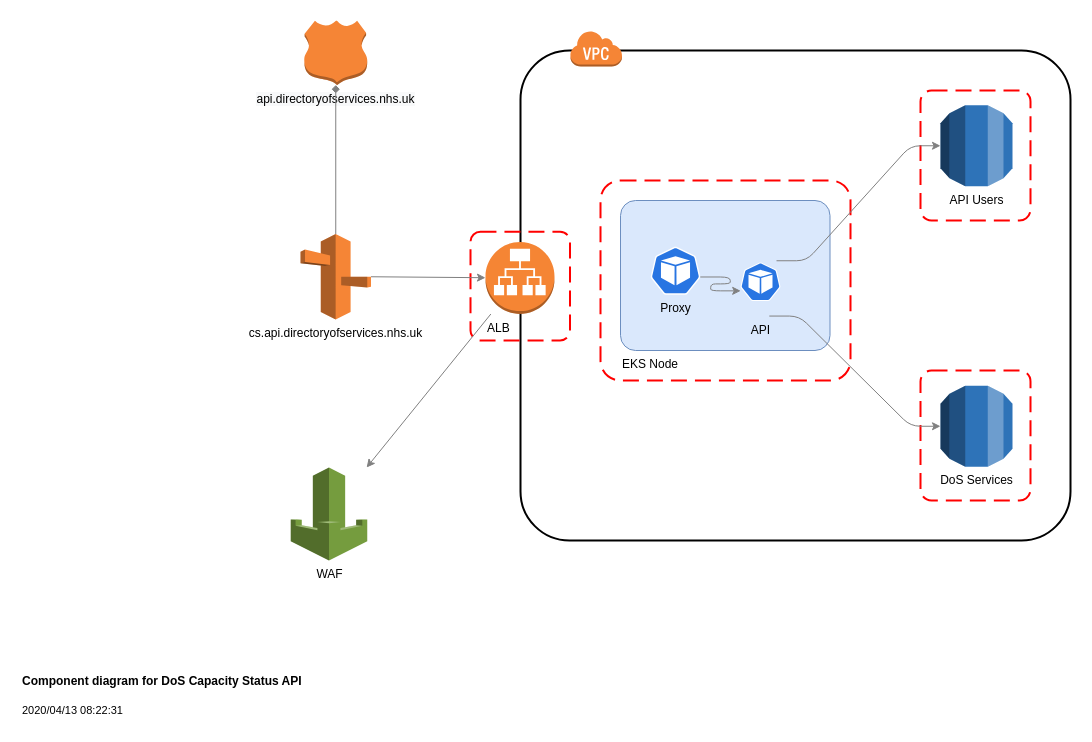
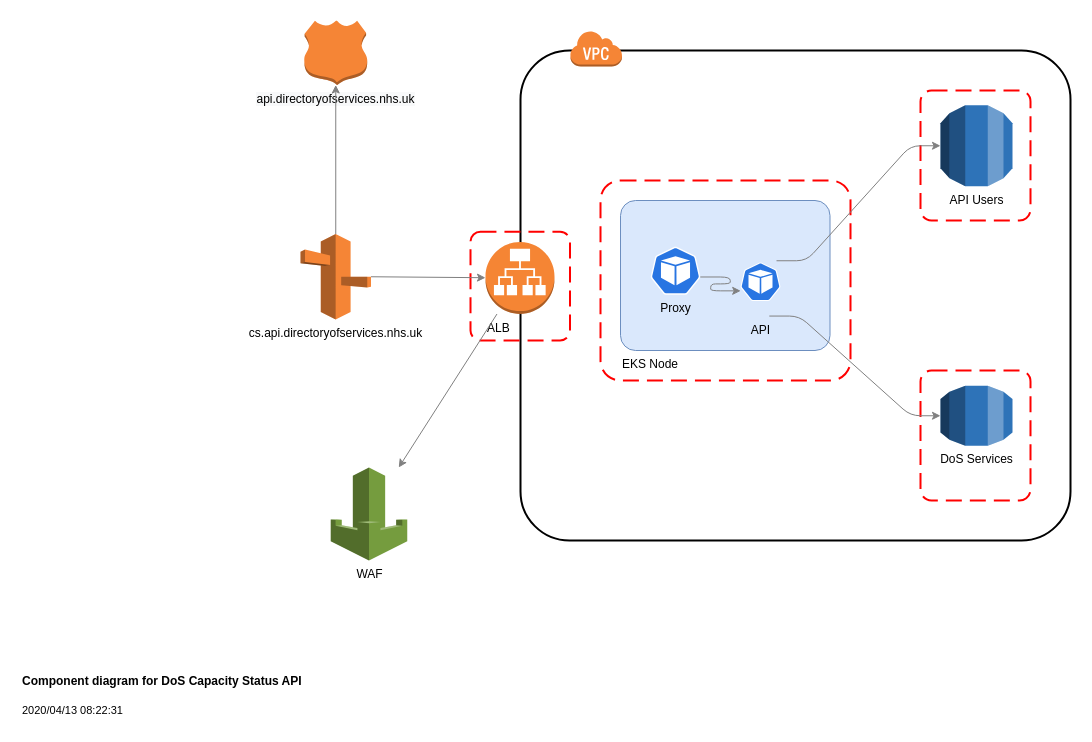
- <mxCell id="23" value="" style="endArrow=diamond;html=1;strokeColor=#808080;" parent="1" source="14" target="22" edge="1"><mxGeometry width="50" height="50" relative="1" as="geometry"><mxPoint x="380.5" y="286.25" as="sourcePoint" /><mxPoint x="300" y="180" as="targetPoint" /></mxGeometry></mxCell>
+ <mxCell id="23" value="" style="endArrow=classic;html=1;strokeColor=#808080;" parent="1" source="14" target="22" edge="1"><mxGeometry width="50" height="50" relative="1" as="geometry"><mxPoint x="380.5" y="286.25" as="sourcePoint" /><mxPoint x="300" y="180" as="targetPoint" /></mxGeometry></mxCell>
- <mxCell id="13" value="DoS Services" style="outlineConnect=0;dashed=0;verticalLabelPosition=bottom;verticalAlign=top;align=center;html=1;shape=mxgraph.aws3.rds;fillColor=#2E73B8;gradientColor=none;" parent="1" vertex="1"><mxGeometry x="940" y="385.25" width="72" height="81" as="geometry" /></mxCell>
+ <mxCell id="13" value="DoS Services" style="outlineConnect=0;dashed=0;verticalLabelPosition=bottom;verticalAlign=top;align=center;html=1;shape=mxgraph.aws3.rds;fillColor=#2E73B8;gradientColor=none;" parent="1" vertex="1"><mxGeometry x="940" y="385.25" width="72" height="60" as="geometry" /></mxCell>
- <mxCell id="8" value="WAF" style="outlineConnect=0;dashed=0;verticalLabelPosition=bottom;verticalAlign=top;align=center;html=1;shape=mxgraph.aws3.waf;fillColor=#759C3E;gradientColor=none;" parent="1" vertex="1"><mxGeometry x="290.25" y="467" width="76.5" height="93" as="geometry" /></mxCell>
+ <mxCell id="8" value="WAF" style="outlineConnect=0;dashed=0;verticalLabelPosition=bottom;verticalAlign=top;align=center;html=1;shape=mxgraph.aws3.waf;fillColor=#759C3E;gradientColor=none;" parent="1" vertex="1"><mxGeometry x="330.25" y="467" width="76.5" height="93" as="geometry" /></mxCell>
